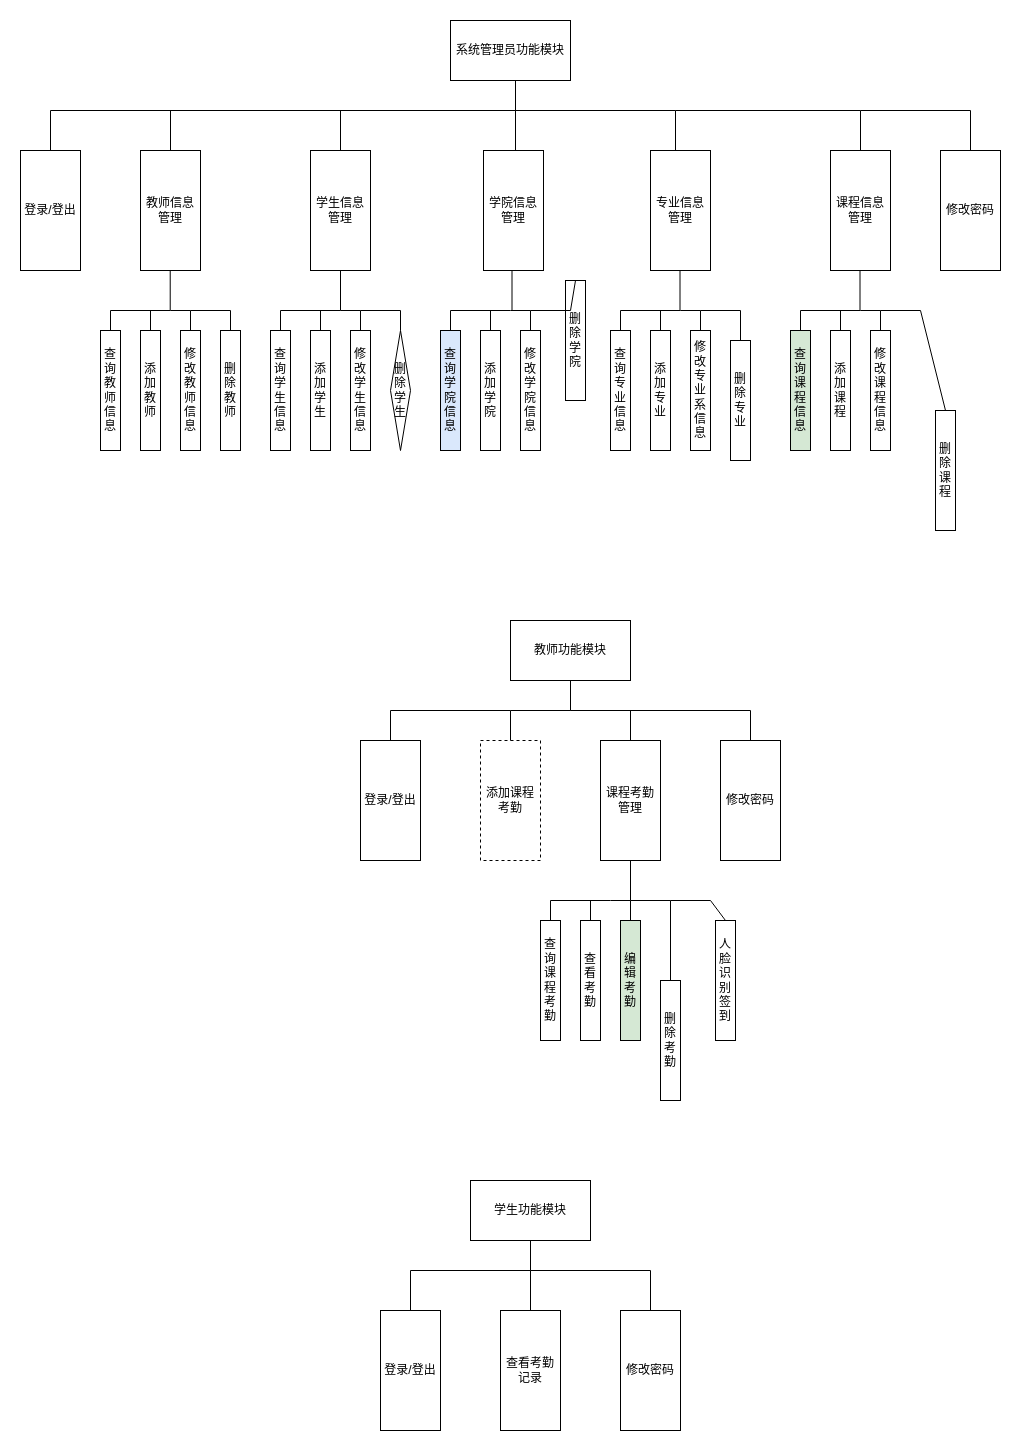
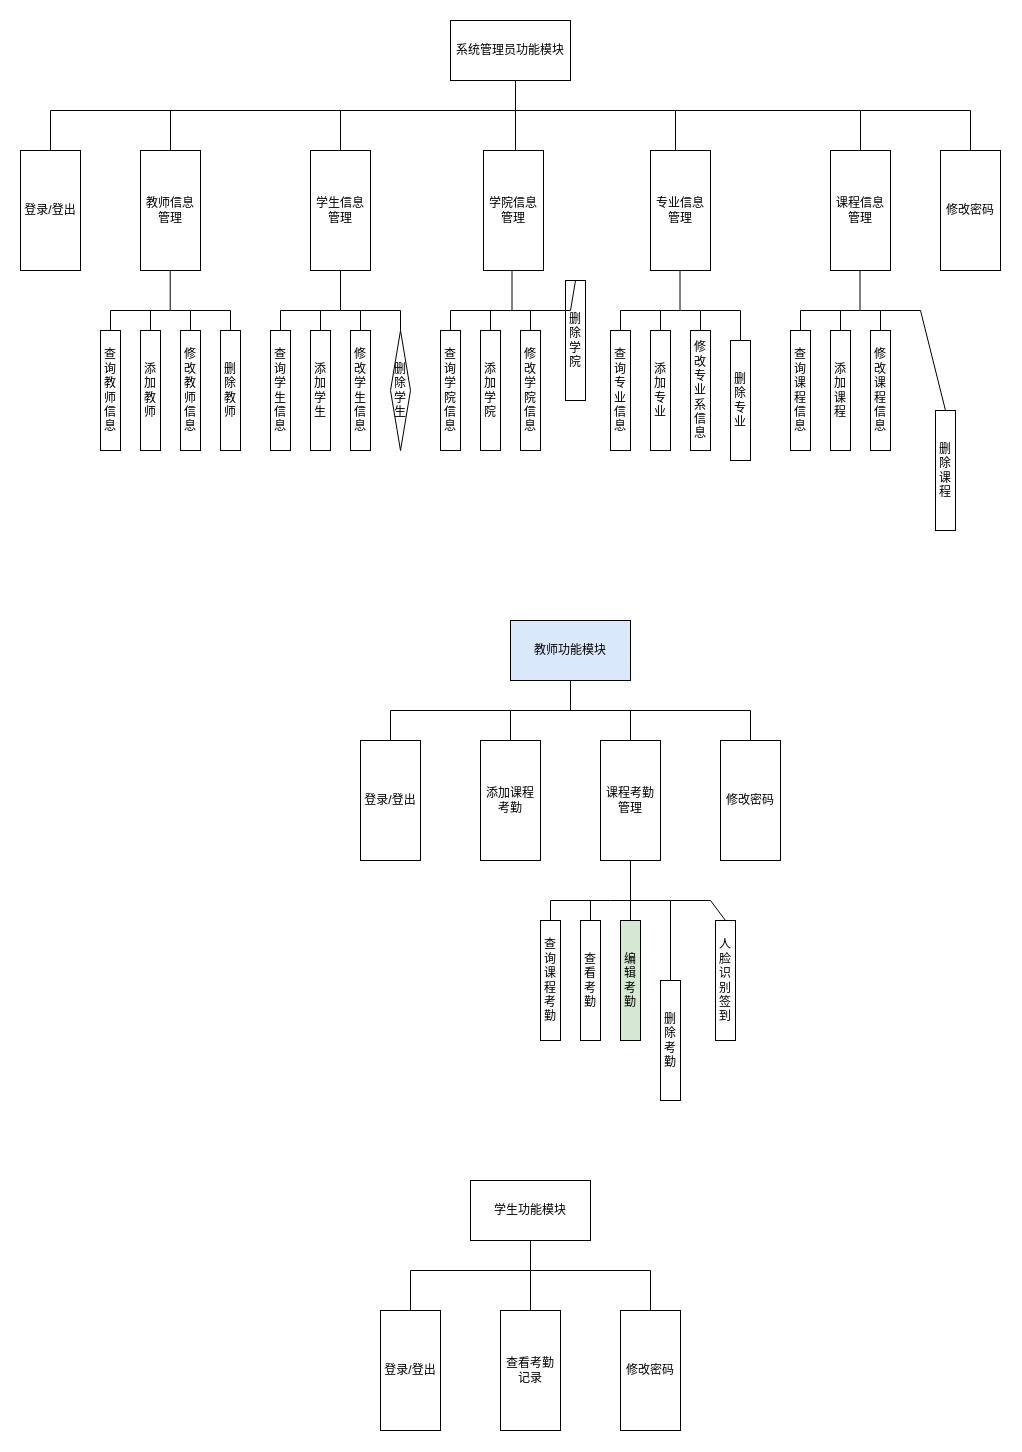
- <mxCell id="30" value="查询学院信息" style="rounded=0;whiteSpace=wrap;html=1;fillColor=#dae8fc;" vertex="1" parent="1"><mxGeometry x="440" y="330" width="20" height="120" as="geometry" /></mxCell>
+ <mxCell id="30" value="查询学院信息" style="rounded=0;whiteSpace=wrap;html=1;" vertex="1" parent="1"><mxGeometry x="440" y="330" width="20" height="120" as="geometry" /></mxCell>
- <mxCell id="46" value="查询课程信息" style="rounded=0;whiteSpace=wrap;html=1;fillColor=#d5e8d4;" vertex="1" parent="1"><mxGeometry x="790" y="330" width="20" height="120" as="geometry" /></mxCell>
+ <mxCell id="46" value="查询课程信息" style="rounded=0;whiteSpace=wrap;html=1;" vertex="1" parent="1"><mxGeometry x="790" y="330" width="20" height="120" as="geometry" /></mxCell>
- <mxCell id="63" value="教师功能模块" style="rounded=0;whiteSpace=wrap;html=1;" vertex="1" parent="1"><mxGeometry x="510" y="620" width="120" height="60" as="geometry" /></mxCell>
+ <mxCell id="63" value="教师功能模块" style="rounded=0;whiteSpace=wrap;html=1;fillColor=#dae8fc;" vertex="1" parent="1"><mxGeometry x="510" y="620" width="120" height="60" as="geometry" /></mxCell>
- <mxCell id="67" value="添加课程考勤" style="rounded=0;whiteSpace=wrap;html=1;direction=south;dashed=1;" vertex="1" parent="1"><mxGeometry x="480" y="740" width="60" height="120" as="geometry" /></mxCell>
+ <mxCell id="67" value="添加课程考勤" style="rounded=0;whiteSpace=wrap;html=1;direction=south;" vertex="1" parent="1"><mxGeometry x="480" y="740" width="60" height="120" as="geometry" /></mxCell>
